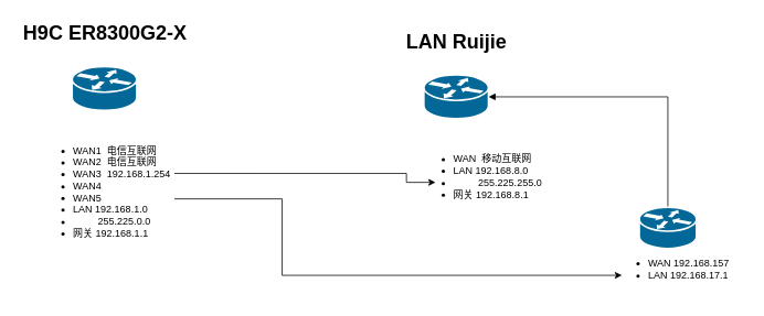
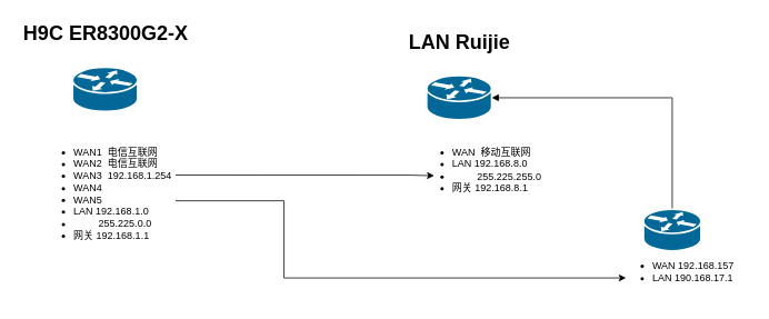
- <mxCell id="9" value="&lt;ul&gt;&lt;li&gt;WAN&amp;nbsp; 移动互联网&lt;/li&gt;&lt;li&gt;LAN 192.168.8.0&lt;/li&gt;&lt;li&gt;&amp;nbsp; &amp;nbsp; &amp;nbsp; &amp;nbsp; &amp;nbsp;255.225.255.0&lt;/li&gt;&lt;li&gt;网关 192.168.8.1&lt;/li&gt;&lt;/ul&gt;" style="text;strokeColor=none;fillColor=none;html=1;whiteSpace=wrap;verticalAlign=middle;overflow=hidden;" vertex="1" parent="1"><mxGeometry x="505" y="165" width="170" height="95" as="geometry" /></mxCell>
+ <mxCell id="9" value="&lt;ul&gt;&lt;li&gt;WAN&amp;nbsp; 移动互联网&lt;/li&gt;&lt;li&gt;LAN 192.168.8.0&lt;/li&gt;&lt;li&gt;&amp;nbsp; &amp;nbsp; &amp;nbsp; &amp;nbsp; &amp;nbsp;255.225.255.0&lt;/li&gt;&lt;li&gt;网关 192.168.8.1&lt;/li&gt;&lt;/ul&gt;" style="text;strokeColor=none;fillColor=none;html=1;whiteSpace=wrap;verticalAlign=middle;overflow=hidden;" vertex="1" parent="1"><mxGeometry x="500" y="155" width="170" height="95" as="geometry" /></mxCell>
- <mxCell id="8" value="&lt;ul&gt;&lt;li&gt;WAN 192.168.157&lt;/li&gt;&lt;li&gt;LAN 192.168.17.1&lt;/li&gt;&lt;/ul&gt;" style="text;strokeColor=none;fillColor=none;html=1;whiteSpace=wrap;verticalAlign=middle;overflow=hidden;" vertex="1" parent="1"><mxGeometry x="740" y="290" width="160" height="70" as="geometry" /></mxCell>
+ <mxCell id="8" value="&lt;ul&gt;&lt;li&gt;WAN 192.168.157&lt;/li&gt;&lt;li&gt;LAN 190.168.17.1&lt;/li&gt;&lt;/ul&gt;" style="text;strokeColor=none;fillColor=none;html=1;whiteSpace=wrap;verticalAlign=middle;overflow=hidden;" vertex="1" parent="1"><mxGeometry x="740" y="290" width="160" height="70" as="geometry" /></mxCell>
